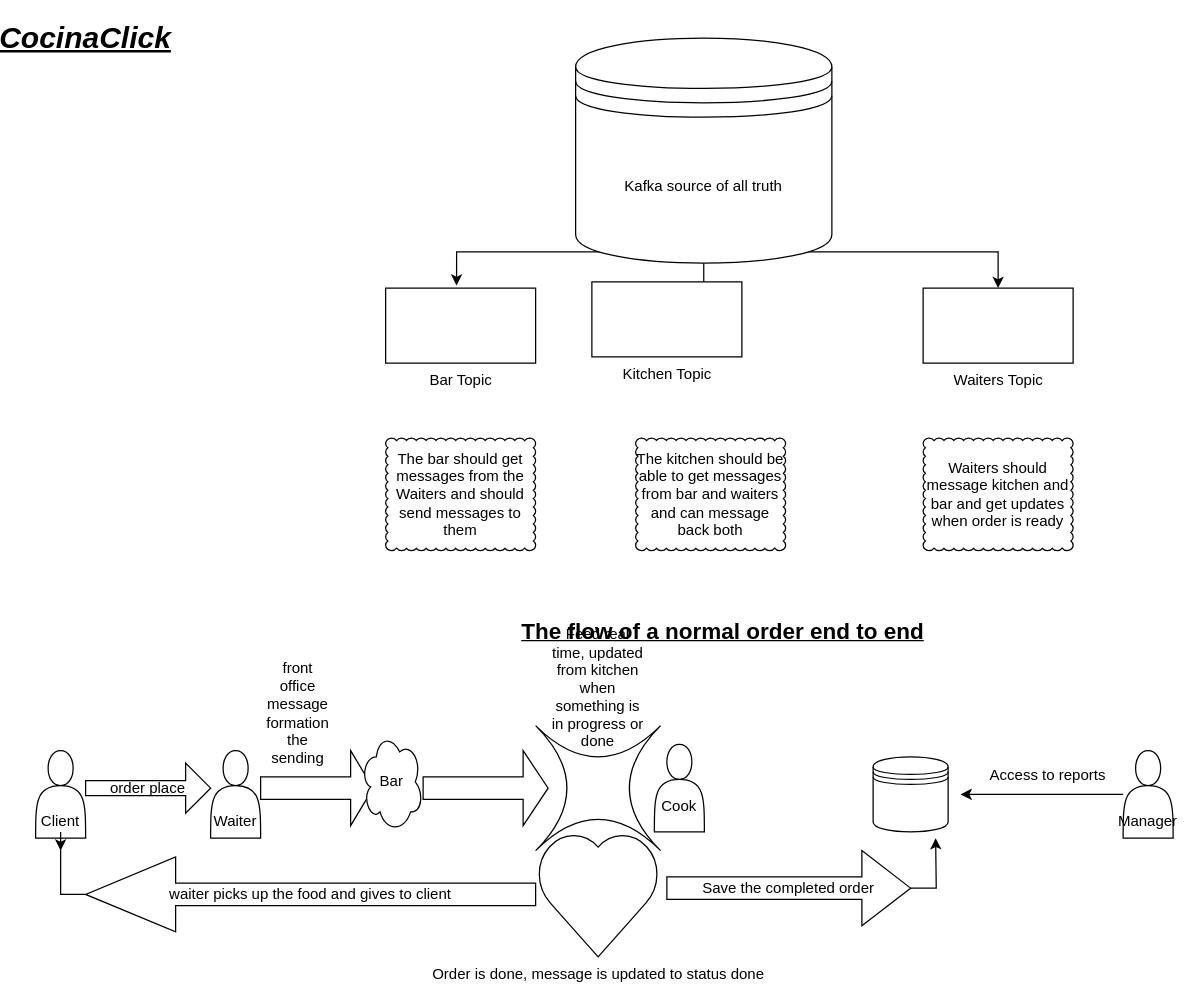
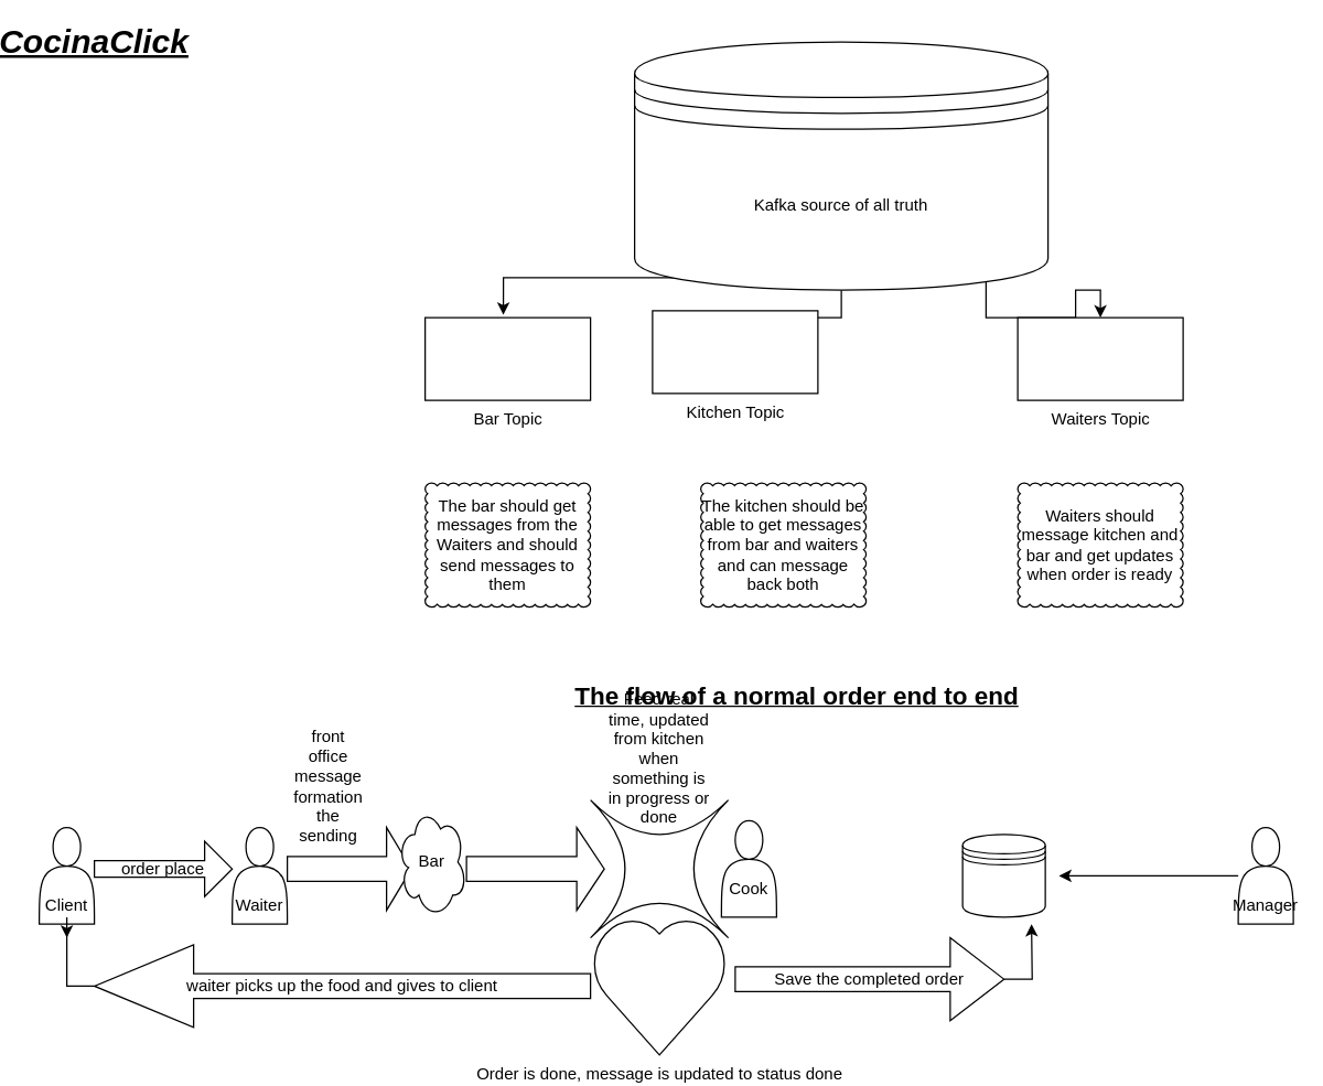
- <mxCell id="5" value="Kafka source of all truth" style="shape=datastore;whiteSpace=wrap;html=1;" vertex="1" parent="1"><mxGeometry x="452" y="30" width="205" height="180" as="geometry" /></mxCell>
+ <mxCell id="5" value="Kafka source of all truth" style="shape=datastore;whiteSpace=wrap;html=1;" vertex="1" parent="1"><mxGeometry x="452" y="30" width="300" height="180" as="geometry" /></mxCell>
- <mxCell id="31" value="Access to reports" style="text;html=1;strokeColor=none;fillColor=none;align=center;verticalAlign=middle;whiteSpace=wrap;rounded=0;" vertex="1" parent="1"><mxGeometry x="780" y="610" width="100" height="20" as="geometry" /></mxCell>
